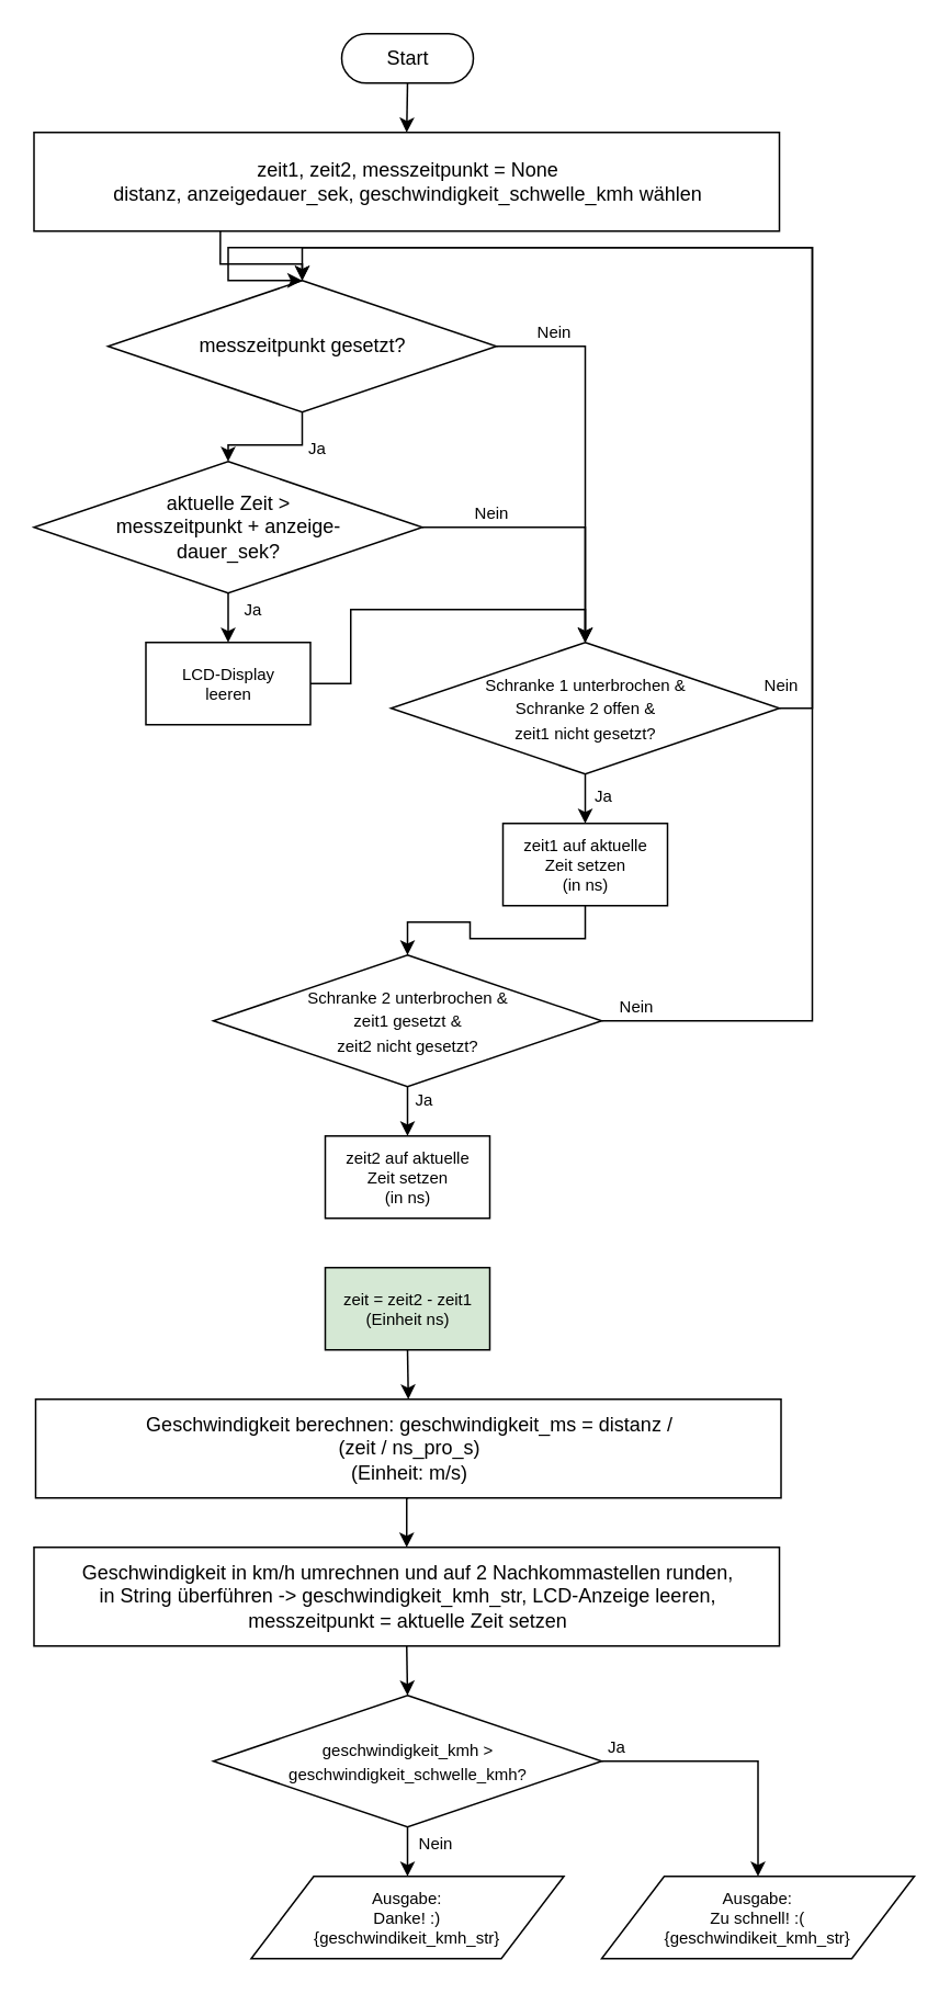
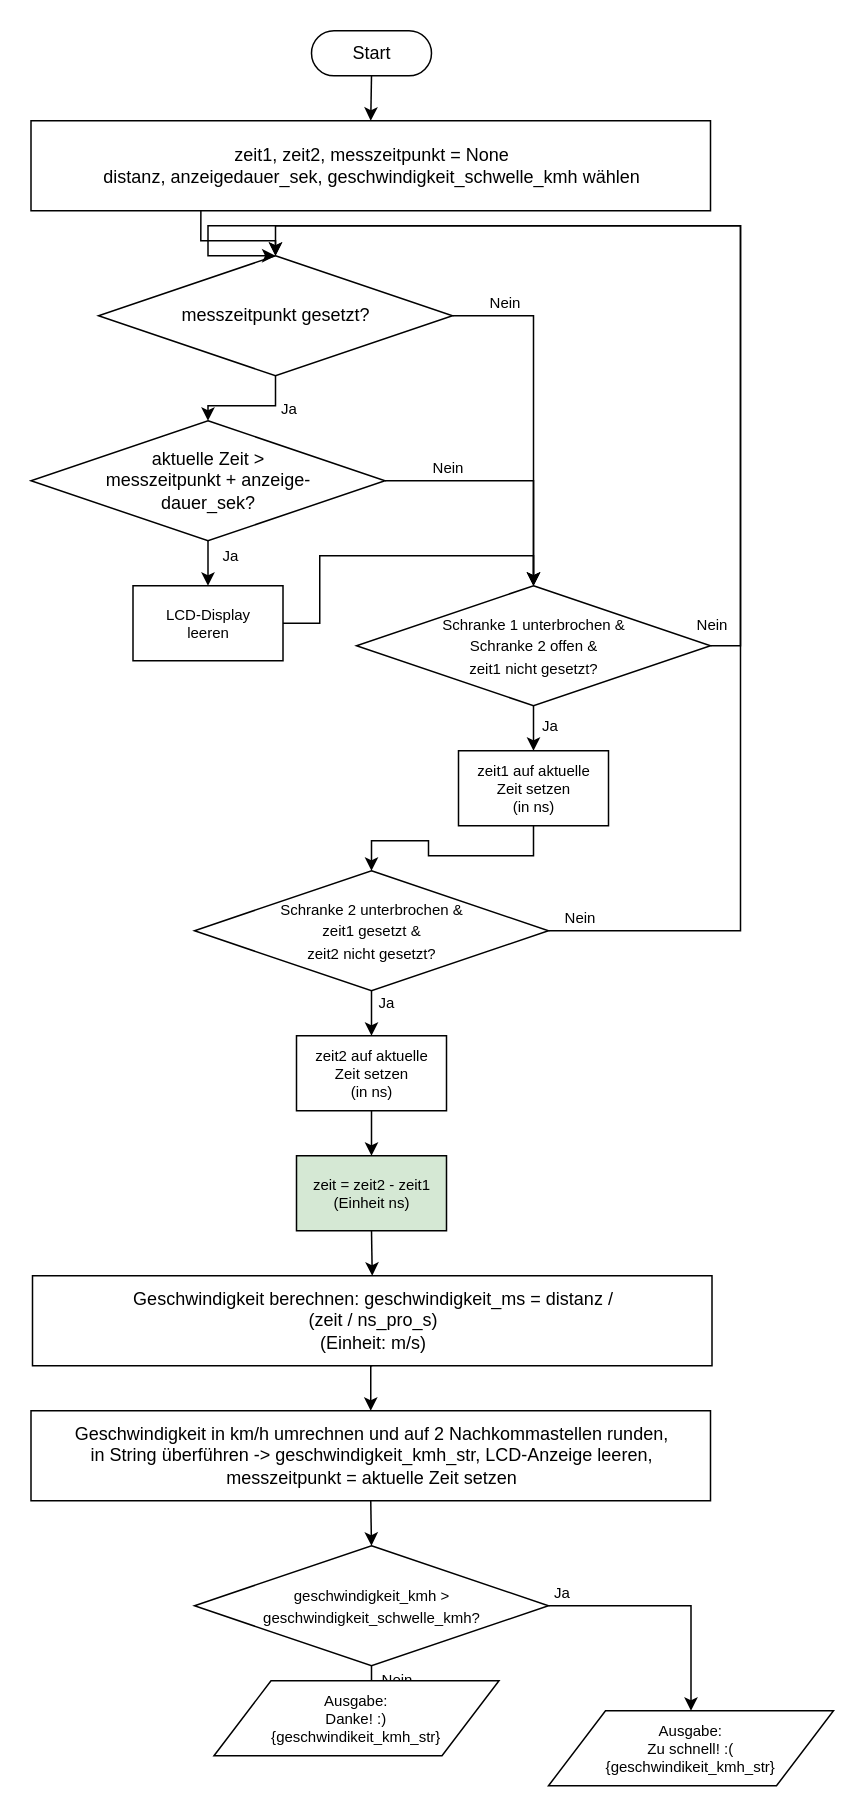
+ <mxCell id="30" style="edgeStyle=orthogonalEdgeStyle;rounded=0;orthogonalLoop=1;jettySize=auto;html=1;exitX=0.5;exitY=1;exitDx=0;exitDy=0;fontSize=10;" edge="1" parent="1" source="31" target="33"><mxGeometry relative="1" as="geometry" /></mxCell>
- <mxCell id="43" value="Ausgabe:&lt;br&gt;Danke! :)&lt;br&gt;{geschwindikeit_kmh_str}" style="shape=parallelogram;perimeter=parallelogramPerimeter;whiteSpace=wrap;html=1;dashed=0;fontSize=10;" vertex="1" parent="1"><mxGeometry x="152" y="1140" width="190" height="50" as="geometry" /></mxCell>
+ <mxCell id="43" value="Ausgabe:&lt;br&gt;Danke! :)&lt;br&gt;{geschwindikeit_kmh_str}" style="shape=parallelogram;perimeter=parallelogramPerimeter;whiteSpace=wrap;html=1;dashed=0;fontSize=10;" vertex="1" parent="1"><mxGeometry x="142" y="1120" width="190" height="50" as="geometry" /></mxCell>
